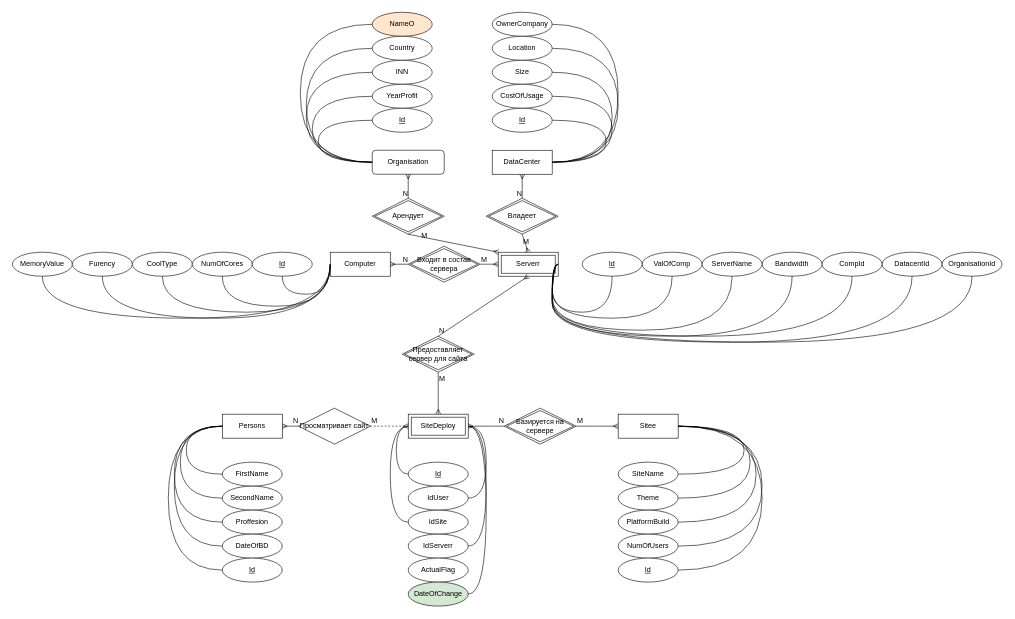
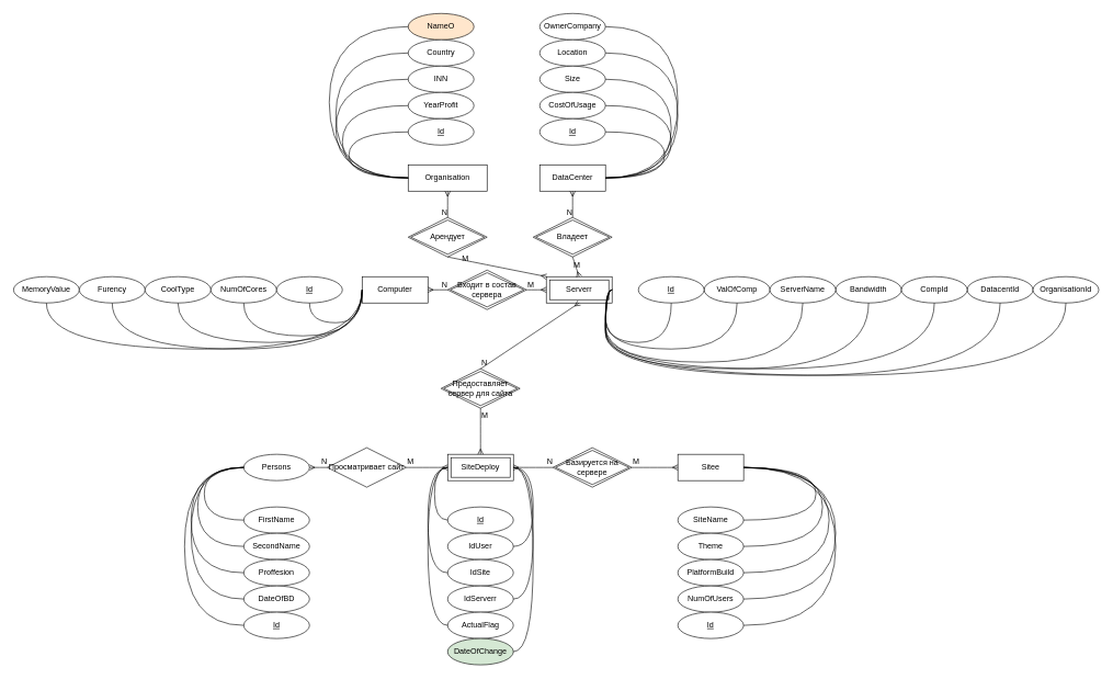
- <mxCell id="2" value="Organisation" style="whiteSpace=wrap;html=1;align=center;rounded=1;" parent="1" vertex="1"><mxGeometry x="620" y="250" width="120" height="40" as="geometry" /></mxCell>
+ <mxCell id="2" value="Organisation" style="whiteSpace=wrap;html=1;align=center;" parent="1" vertex="1"><mxGeometry x="620" y="250" width="120" height="40" as="geometry" /></mxCell>
- <mxCell id="8" value="Persons" style="whiteSpace=wrap;html=1;align=center;" parent="1" vertex="1"><mxGeometry x="370" y="690" width="100" height="40" as="geometry" /></mxCell>
+ <mxCell id="8" value="Persons" style="ellipse;whiteSpace=wrap;html=1;align=center;" parent="1" vertex="1"><mxGeometry x="370" y="690" width="100" height="40" as="geometry" /></mxCell>
- <mxCell id="105" value="" style="endArrow=ERmany;html=1;rounded=0;curved=1;exitX=1;exitY=0.5;exitDx=0;exitDy=0;entryX=0;entryY=0.5;entryDx=0;entryDy=0;endFill=0;dashed=1;" parent="1" source="86" target="6" edge="1"><mxGeometry relative="1" as="geometry"><mxPoint x="740" y="720" as="sourcePoint" /><mxPoint x="900" y="720" as="targetPoint" /></mxGeometry></mxCell>
+ <mxCell id="105" value="" style="endArrow=ERmany;html=1;rounded=0;curved=1;exitX=1;exitY=0.5;exitDx=0;exitDy=0;entryX=0;entryY=0.5;entryDx=0;entryDy=0;endFill=0;" parent="1" source="86" target="6" edge="1"><mxGeometry relative="1" as="geometry"><mxPoint x="740" y="720" as="sourcePoint" /><mxPoint x="900" y="720" as="targetPoint" /></mxGeometry></mxCell>
+ <mxCell id="81" value="" style="endArrow=none;html=1;rounded=0;curved=1;edgeStyle=orthogonalEdgeStyle;exitX=0;exitY=0.5;exitDx=0;exitDy=0;entryX=0;entryY=0.5;entryDx=0;entryDy=0;" parent="1" source="6" target="77" edge="1"><mxGeometry relative="1" as="geometry"><mxPoint x="610" y="1137" as="sourcePoint" /><mxPoint x="770" y="1137" as="targetPoint" /><Array as="points"><mxPoint x="650" y="710" /><mxPoint x="650" y="950" /></Array></mxGeometry></mxCell>
